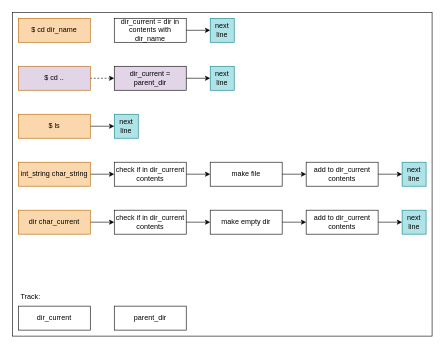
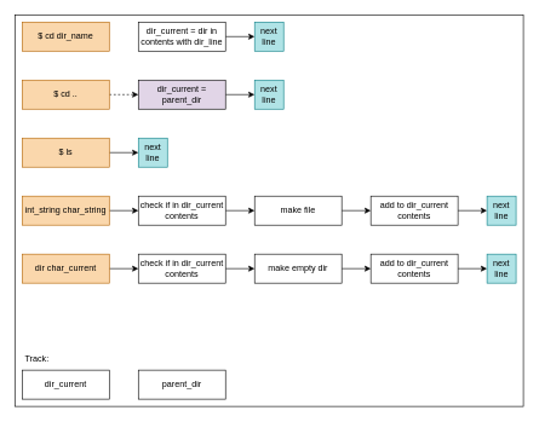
- <mxCell id="20" value="dir_current = dir in contents with dir_name" style="rounded=0;whiteSpace=wrap;html=1;" vertex="1" parent="1"><mxGeometry x="190" y="30" width="120" height="40" as="geometry" /></mxCell>
+ <mxCell id="20" value="dir_current = dir in contents with dir_line" style="rounded=0;whiteSpace=wrap;html=1;" vertex="1" parent="1"><mxGeometry x="190" y="30" width="120" height="40" as="geometry" /></mxCell>
- <mxCell id="5" value="$ cd .." style="rounded=0;whiteSpace=wrap;html=1;fillColor=#e1d5e7;strokeColor=#b46504;" vertex="1" parent="1"><mxGeometry x="30" y="110" width="120" height="40" as="geometry" /></mxCell>
+ <mxCell id="5" value="$ cd .." style="rounded=0;whiteSpace=wrap;html=1;fillColor=#fad7ac;strokeColor=#b46504;" vertex="1" parent="1"><mxGeometry x="30" y="110" width="120" height="40" as="geometry" /></mxCell>
